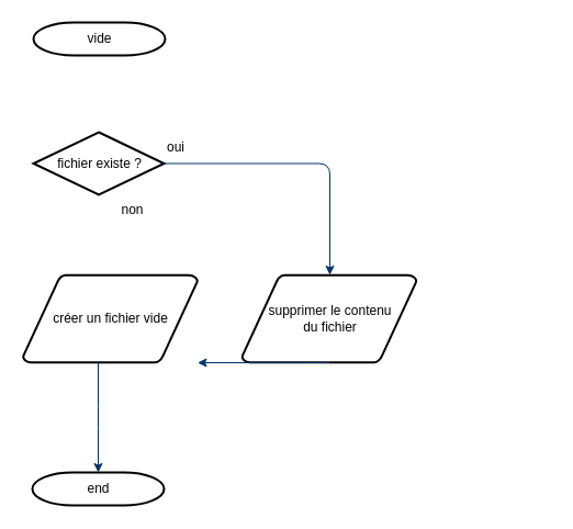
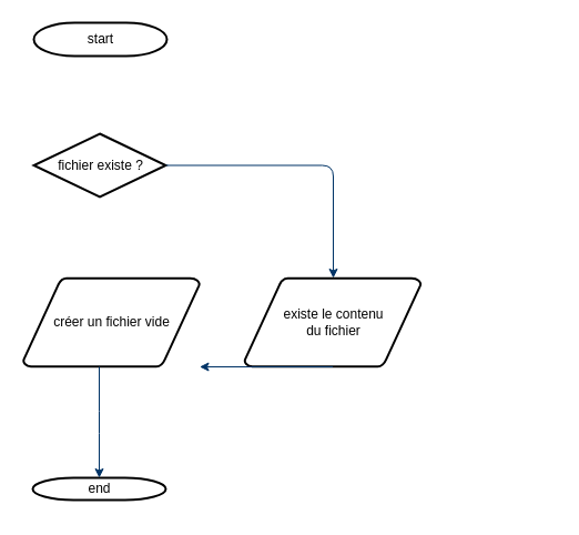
- <mxCell id="2" value="vide" style="shape=mxgraph.flowchart.terminator;strokeWidth=2;gradientColor=none;gradientDirection=north;fontStyle=0;html=1;" parent="1" vertex="1"><mxGeometry x="30" y="20" width="120" height="30" as="geometry" /></mxCell>
+ <mxCell id="2" value="start" style="shape=mxgraph.flowchart.terminator;strokeWidth=2;gradientColor=none;gradientDirection=north;fontStyle=0;html=1;" parent="1" vertex="1"><mxGeometry x="30" y="20" width="120" height="30" as="geometry" /></mxCell>
- <mxCell id="6" value="oui" style="text;fontStyle=0;html=1;strokeColor=none;gradientColor=none;fillColor=none;strokeWidth=2;" parent="1" vertex="1"><mxGeometry x="150" y="120" width="40" height="26" as="geometry" /></mxCell>
- <mxCell id="8" value="non" style="text;fontStyle=0;html=1;strokeColor=none;gradientColor=none;fillColor=none;strokeWidth=2;align=center;" parent="1" vertex="1"><mxGeometry x="100" y="177" width="40" height="26" as="geometry" /></mxCell>
- <mxCell id="7" value="supprimer le contenu&lt;br&gt;du fichier" style="shape=mxgraph.flowchart.data;strokeWidth=2;gradientColor=none;gradientDirection=north;fontStyle=0;html=1;" parent="1" vertex="1"><mxGeometry x="220" y="250" width="159" height="80" as="geometry" /></mxCell>
+ <mxCell id="7" value="existe le contenu&lt;br&gt;du fichier" style="shape=mxgraph.flowchart.data;strokeWidth=2;gradientColor=none;gradientDirection=north;fontStyle=0;html=1;" parent="1" vertex="1"><mxGeometry x="220" y="250" width="159" height="80" as="geometry" /></mxCell>
- <mxCell id="9" value="end" style="shape=mxgraph.flowchart.terminator;strokeWidth=2;gradientColor=none;gradientDirection=north;fontStyle=0;html=1;" parent="1" vertex="1"><mxGeometry x="29" y="430" width="120" height="30" as="geometry" /></mxCell>
+ <mxCell id="9" value="end" style="shape=mxgraph.flowchart.terminator;strokeWidth=2;gradientColor=none;gradientDirection=north;fontStyle=0;html=1;" parent="1" vertex="1"><mxGeometry x="29" y="430" width="120" height="20" as="geometry" /></mxCell>
